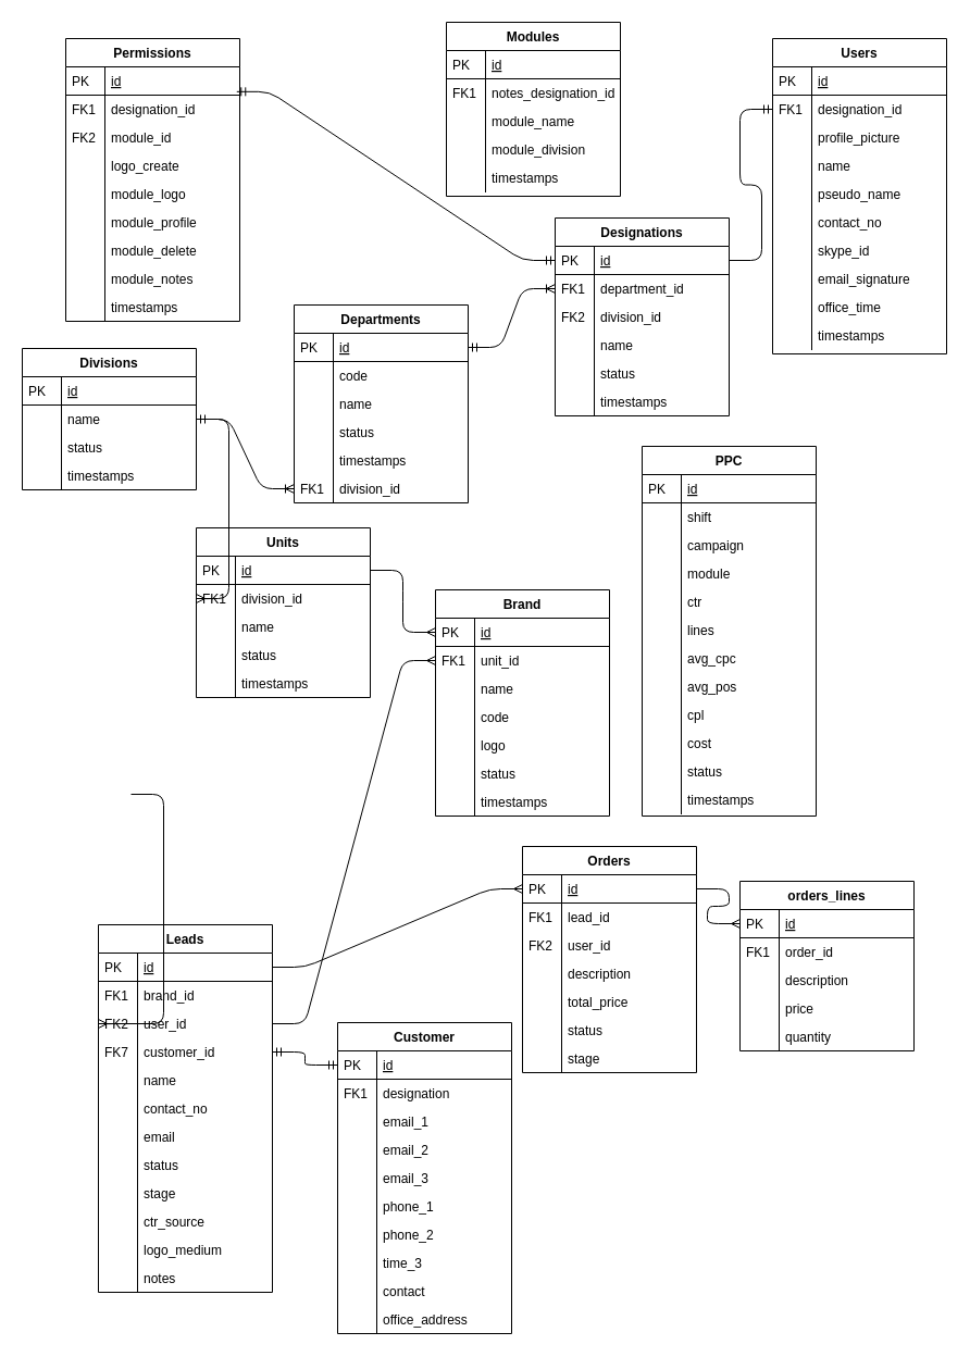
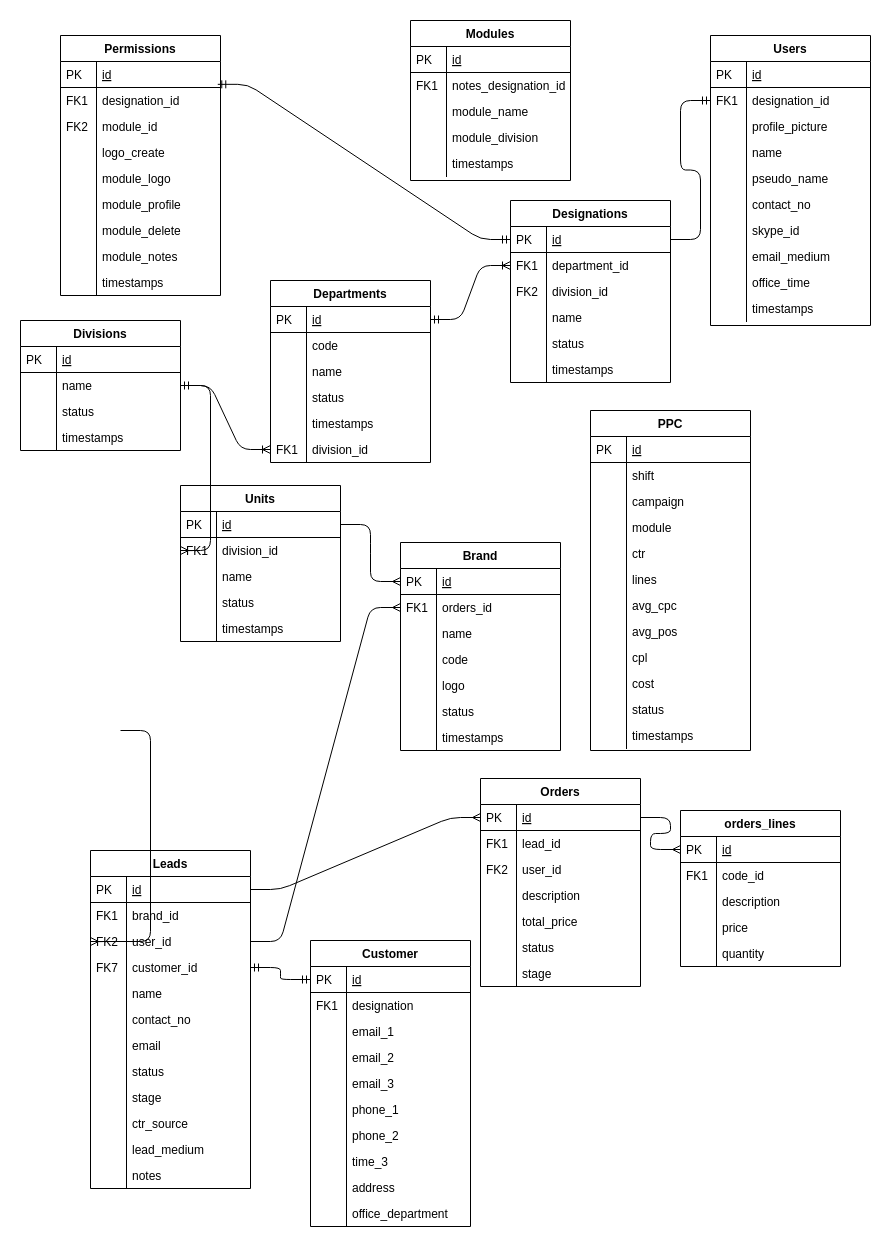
- <mxCell id="52" value="email_signature" style="shape=partialRectangle;top=0;left=0;right=0;bottom=0;align=left;verticalAlign=top;fillColor=none;spacingLeft=40;spacingRight=4;overflow=hidden;rotatable=0;points=[[0,0.5],[1,0.5]];portConstraint=eastwest;dropTarget=0;rounded=0;shadow=0;strokeWidth=1;" vertex="1" parent="37"><mxGeometry y="208" width="160" height="26" as="geometry" /></mxCell>
+ <mxCell id="52" value="email_medium" style="shape=partialRectangle;top=0;left=0;right=0;bottom=0;align=left;verticalAlign=top;fillColor=none;spacingLeft=40;spacingRight=4;overflow=hidden;rotatable=0;points=[[0,0.5],[1,0.5]];portConstraint=eastwest;dropTarget=0;rounded=0;shadow=0;strokeWidth=1;" vertex="1" parent="37"><mxGeometry y="208" width="160" height="26" as="geometry" /></mxCell>
- <mxCell id="72" value="unit_id" style="shape=partialRectangle;top=0;left=0;right=0;bottom=0;align=left;verticalAlign=top;fillColor=none;spacingLeft=40;spacingRight=4;overflow=hidden;rotatable=0;points=[[0,0.5],[1,0.5]];portConstraint=eastwest;dropTarget=0;rounded=0;shadow=0;strokeWidth=1;" vertex="1" parent="69"><mxGeometry y="52" width="160" height="26" as="geometry" /></mxCell>
+ <mxCell id="72" value="orders_id" style="shape=partialRectangle;top=0;left=0;right=0;bottom=0;align=left;verticalAlign=top;fillColor=none;spacingLeft=40;spacingRight=4;overflow=hidden;rotatable=0;points=[[0,0.5],[1,0.5]];portConstraint=eastwest;dropTarget=0;rounded=0;shadow=0;strokeWidth=1;" vertex="1" parent="69"><mxGeometry y="52" width="160" height="26" as="geometry" /></mxCell>
- <mxCell id="181" value="order_id" style="shape=partialRectangle;top=0;left=0;right=0;bottom=0;align=left;verticalAlign=top;fillColor=none;spacingLeft=40;spacingRight=4;overflow=hidden;rotatable=0;points=[[0,0.5],[1,0.5]];portConstraint=eastwest;dropTarget=0;rounded=0;shadow=0;strokeWidth=1;" vertex="1" parent="178"><mxGeometry y="52" width="160" height="26" as="geometry" /></mxCell>
+ <mxCell id="181" value="code_id" style="shape=partialRectangle;top=0;left=0;right=0;bottom=0;align=left;verticalAlign=top;fillColor=none;spacingLeft=40;spacingRight=4;overflow=hidden;rotatable=0;points=[[0,0.5],[1,0.5]];portConstraint=eastwest;dropTarget=0;rounded=0;shadow=0;strokeWidth=1;" vertex="1" parent="178"><mxGeometry y="52" width="160" height="26" as="geometry" /></mxCell>
- <mxCell id="134" value="logo_medium" style="shape=partialRectangle;top=0;left=0;right=0;bottom=0;align=left;verticalAlign=top;fillColor=none;spacingLeft=40;spacingRight=4;overflow=hidden;rotatable=0;points=[[0,0.5],[1,0.5]];portConstraint=eastwest;dropTarget=0;rounded=0;shadow=0;strokeWidth=1;" vertex="1" parent="113"><mxGeometry y="286" width="160" height="26" as="geometry" /></mxCell>
+ <mxCell id="134" value="lead_medium" style="shape=partialRectangle;top=0;left=0;right=0;bottom=0;align=left;verticalAlign=top;fillColor=none;spacingLeft=40;spacingRight=4;overflow=hidden;rotatable=0;points=[[0,0.5],[1,0.5]];portConstraint=eastwest;dropTarget=0;rounded=0;shadow=0;strokeWidth=1;" vertex="1" parent="113"><mxGeometry y="286" width="160" height="26" as="geometry" /></mxCell>
- <mxCell id="157" value="contact" style="shape=partialRectangle;top=0;left=0;right=0;bottom=0;align=left;verticalAlign=top;fillColor=none;spacingLeft=40;spacingRight=4;overflow=hidden;rotatable=0;points=[[0,0.5],[1,0.5]];portConstraint=eastwest;dropTarget=0;rounded=0;shadow=0;strokeWidth=1;" vertex="1" parent="140"><mxGeometry y="234" width="160" height="26" as="geometry" /></mxCell>
+ <mxCell id="157" value="address" style="shape=partialRectangle;top=0;left=0;right=0;bottom=0;align=left;verticalAlign=top;fillColor=none;spacingLeft=40;spacingRight=4;overflow=hidden;rotatable=0;points=[[0,0.5],[1,0.5]];portConstraint=eastwest;dropTarget=0;rounded=0;shadow=0;strokeWidth=1;" vertex="1" parent="140"><mxGeometry y="234" width="160" height="26" as="geometry" /></mxCell>
- <mxCell id="159" value="office_address" style="shape=partialRectangle;top=0;left=0;right=0;bottom=0;align=left;verticalAlign=top;fillColor=none;spacingLeft=40;spacingRight=4;overflow=hidden;rotatable=0;points=[[0,0.5],[1,0.5]];portConstraint=eastwest;dropTarget=0;rounded=0;shadow=0;strokeWidth=1;" vertex="1" parent="140"><mxGeometry y="260" width="160" height="26" as="geometry" /></mxCell>
+ <mxCell id="159" value="office_department" style="shape=partialRectangle;top=0;left=0;right=0;bottom=0;align=left;verticalAlign=top;fillColor=none;spacingLeft=40;spacingRight=4;overflow=hidden;rotatable=0;points=[[0,0.5],[1,0.5]];portConstraint=eastwest;dropTarget=0;rounded=0;shadow=0;strokeWidth=1;" vertex="1" parent="140"><mxGeometry y="260" width="160" height="26" as="geometry" /></mxCell>
